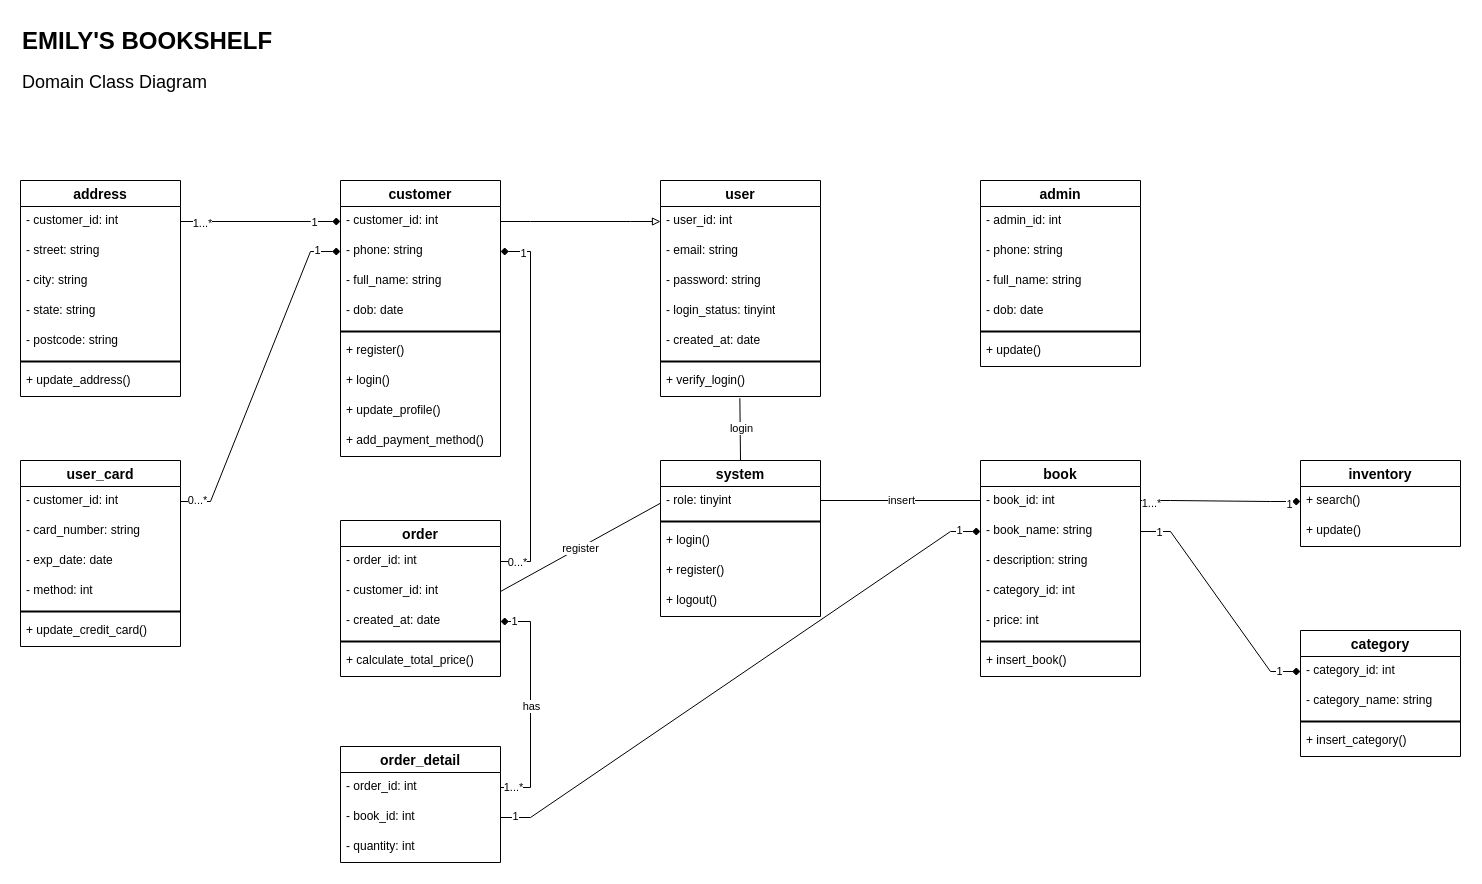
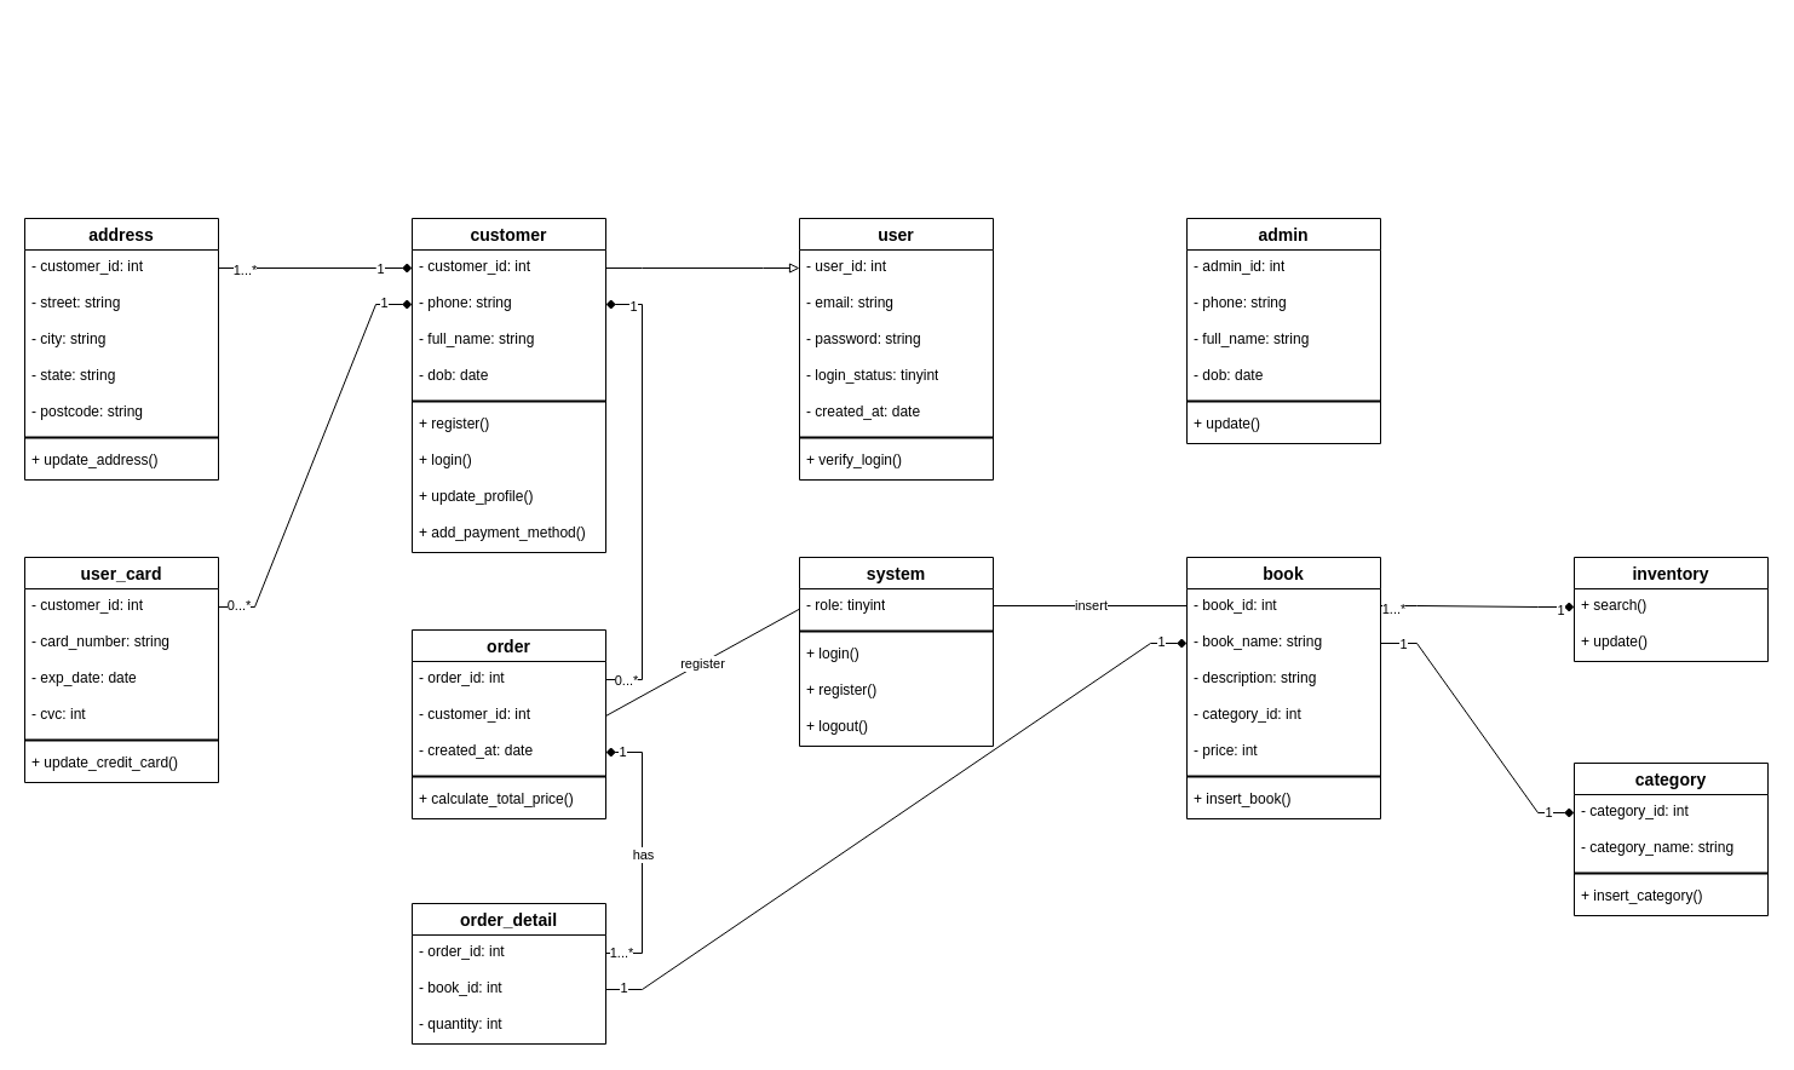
- <mxCell id="105" value="&lt;h1 style=&quot;margin-top: 0px;&quot;&gt;EMILY'S BOOKSHELF&lt;/h1&gt;&lt;p&gt;&lt;font style=&quot;font-size: 18px;&quot;&gt;Domain Class Diagram&lt;/font&gt;&lt;/p&gt;" style="text;html=1;whiteSpace=wrap;overflow=hidden;rounded=0;" parent="1" vertex="1"><mxGeometry x="20" y="20" width="390" height="80" as="geometry" /></mxCell>
- <mxCell id="56" value="" style="endArrow=none;html=1;rounded=0;entryX=0.496;entryY=1.057;entryDx=0;entryDy=0;entryPerimeter=0;exitX=0.5;exitY=0;exitDx=0;exitDy=0;" parent="1" source="42" target="41" edge="1"><mxGeometry relative="1" as="geometry"><mxPoint x="760" y="520" as="sourcePoint" /><mxPoint x="920" y="520" as="targetPoint" /></mxGeometry></mxCell>
- <mxCell id="57" value="login" style="edgeLabel;html=1;align=center;verticalAlign=middle;resizable=0;points=[];" parent="56" vertex="1" connectable="0"><mxGeometry x="0.035" y="-1" relative="1" as="geometry"><mxPoint as="offset" /></mxGeometry></mxCell>
- <mxCell id="24" value="- method: int" style="text;strokeColor=none;fillColor=none;spacingLeft=4;spacingRight=4;overflow=hidden;rotatable=0;points=[[0,0.5],[1,0.5]];portConstraint=eastwest;fontSize=12;whiteSpace=wrap;html=1;" parent="20" vertex="1"><mxGeometry y="116" width="160" height="30" as="geometry" /></mxCell>
+ <mxCell id="24" value="- cvc: int" style="text;strokeColor=none;fillColor=none;spacingLeft=4;spacingRight=4;overflow=hidden;rotatable=0;points=[[0,0.5],[1,0.5]];portConstraint=eastwest;fontSize=12;whiteSpace=wrap;html=1;" parent="20" vertex="1"><mxGeometry y="116" width="160" height="30" as="geometry" /></mxCell>
